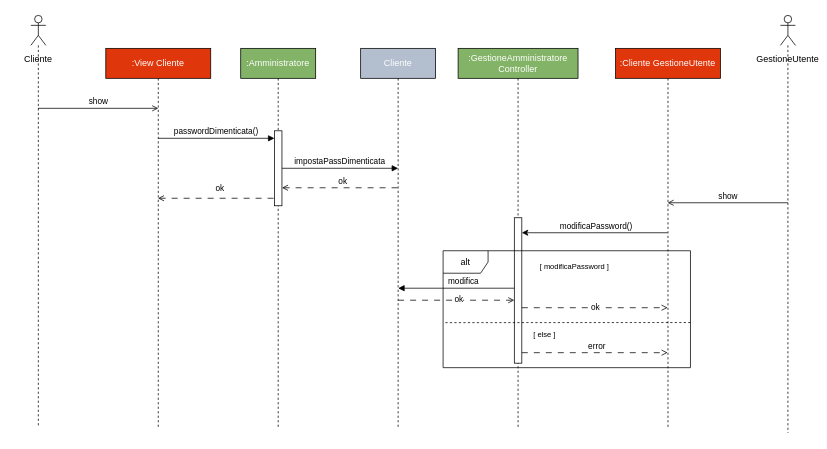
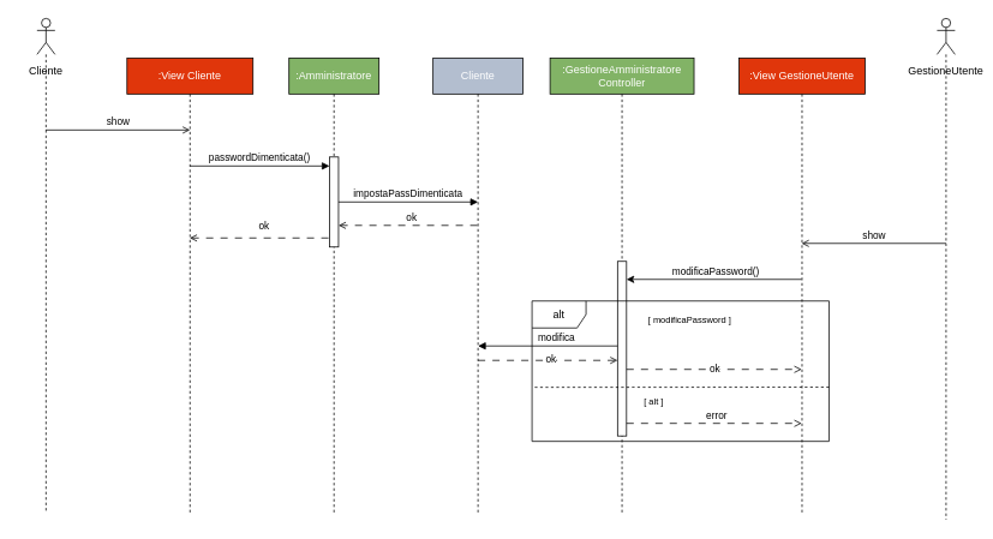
- <mxCell id="34" value=":Cliente GestioneUtente" style="shape=umlLifeline;perimeter=lifelinePerimeter;whiteSpace=wrap;html=1;container=1;dropTarget=0;collapsible=0;recursiveResize=0;outlineConnect=0;portConstraint=eastwest;newEdgeStyle={&quot;curved&quot;:0,&quot;rounded&quot;:0};fillColor=#E0360B;strokeColor=#000000;fontColor=#FFFFFF;" parent="1" vertex="1"><mxGeometry x="820" y="64" width="140" height="506" as="geometry" /></mxCell>
+ <mxCell id="34" value=":View GestioneUtente" style="shape=umlLifeline;perimeter=lifelinePerimeter;whiteSpace=wrap;html=1;container=1;dropTarget=0;collapsible=0;recursiveResize=0;outlineConnect=0;portConstraint=eastwest;newEdgeStyle={&quot;curved&quot;:0,&quot;rounded&quot;:0};fillColor=#E0360B;strokeColor=#000000;fontColor=#FFFFFF;" parent="1" vertex="1"><mxGeometry x="820" y="64" width="140" height="506" as="geometry" /></mxCell>
- <mxCell id="23" value="[ else ]" style="text;html=1;align=center;verticalAlign=middle;resizable=0;points=[];autosize=1;fillColor=default;imageWidth=20;imageHeight=17;rounded=0;glass=0;shadow=0;sketch=1;curveFitting=1;jiggle=2;fontSize=10;" parent="1" vertex="1"><mxGeometry x="700" y="430" width="50" height="30" as="geometry" /></mxCell>
+ <mxCell id="23" value="[ alt ]" style="text;html=1;align=center;verticalAlign=middle;resizable=0;points=[];autosize=1;fillColor=default;imageWidth=20;imageHeight=17;rounded=0;glass=0;shadow=0;sketch=1;curveFitting=1;jiggle=2;fontSize=10;" parent="1" vertex="1"><mxGeometry x="700" y="430" width="50" height="30" as="geometry" /></mxCell>
